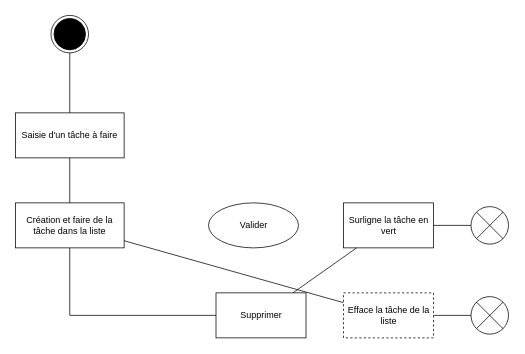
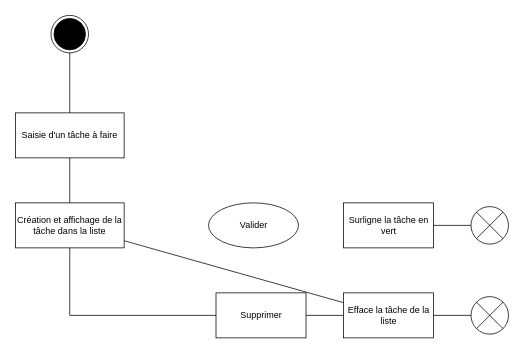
- <mxCell id="4" value="Création et faire de la tâche dans la liste" style="rounded=0;whiteSpace=wrap;html=1;strokeColor=#000000;" vertex="1" parent="1"><mxGeometry x="20" y="270" width="145" height="60" as="geometry" /></mxCell>
+ <mxCell id="4" value="Création et affichage de la tâche dans la liste" style="rounded=0;whiteSpace=wrap;html=1;strokeColor=#000000;" vertex="1" parent="1"><mxGeometry x="20" y="270" width="145" height="60" as="geometry" /></mxCell>
- <mxCell id="13" value="" style="endArrow=none;html=1;rounded=0;" edge="1" parent="1" source="8" target="11"><mxGeometry width="50" height="50" relative="1" as="geometry"><mxPoint x="407.5" y="310" as="sourcePoint" /><mxPoint x="467.5" y="310" as="targetPoint" /></mxGeometry></mxCell>
+ <mxCell id="13" value="" style="endArrow=none;html=1;rounded=0;" edge="1" parent="1" source="8" target="12"><mxGeometry width="50" height="50" relative="1" as="geometry"><mxPoint x="407.5" y="310" as="sourcePoint" /><mxPoint x="467.5" y="310" as="targetPoint" /></mxGeometry></mxCell>
- <mxCell id="12" value="Efface la tâche de la liste" style="rounded=0;whiteSpace=wrap;html=1;strokeColor=#000000;dashed=1;" vertex="1" parent="1"><mxGeometry x="457.5" y="390" width="120" height="60" as="geometry" /></mxCell>
+ <mxCell id="12" value="Efface la tâche de la liste" style="rounded=0;whiteSpace=wrap;html=1;strokeColor=#000000;" vertex="1" parent="1"><mxGeometry x="457.5" y="390" width="120" height="60" as="geometry" /></mxCell>
